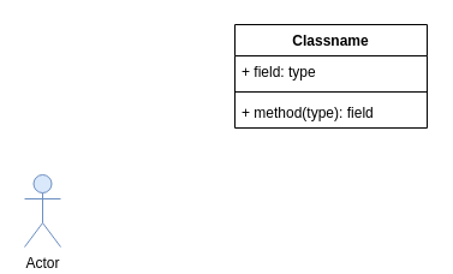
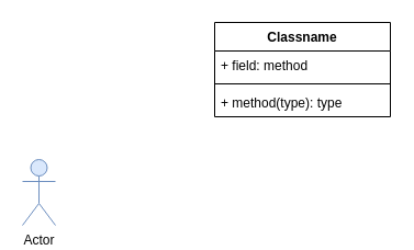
- <mxCell id="4" value="+ field: type" style="text;strokeColor=none;fillColor=none;align=left;verticalAlign=top;spacingLeft=4;spacingRight=4;overflow=hidden;rotatable=0;points=[[0,0.5],[1,0.5]];portConstraint=eastwest;" vertex="1" parent="3"><mxGeometry y="26" width="160" height="26" as="geometry" /></mxCell>
+ <mxCell id="4" value="+ field: method" style="text;strokeColor=none;fillColor=none;align=left;verticalAlign=top;spacingLeft=4;spacingRight=4;overflow=hidden;rotatable=0;points=[[0,0.5],[1,0.5]];portConstraint=eastwest;" vertex="1" parent="3"><mxGeometry y="26" width="160" height="26" as="geometry" /></mxCell>
- <mxCell id="6" value="+ method(type): field" style="text;strokeColor=none;fillColor=none;align=left;verticalAlign=top;spacingLeft=4;spacingRight=4;overflow=hidden;rotatable=0;points=[[0,0.5],[1,0.5]];portConstraint=eastwest;" vertex="1" parent="3"><mxGeometry y="60" width="160" height="26" as="geometry" /></mxCell>
+ <mxCell id="6" value="+ method(type): type" style="text;strokeColor=none;fillColor=none;align=left;verticalAlign=top;spacingLeft=4;spacingRight=4;overflow=hidden;rotatable=0;points=[[0,0.5],[1,0.5]];portConstraint=eastwest;" vertex="1" parent="3"><mxGeometry y="60" width="160" height="26" as="geometry" /></mxCell>
